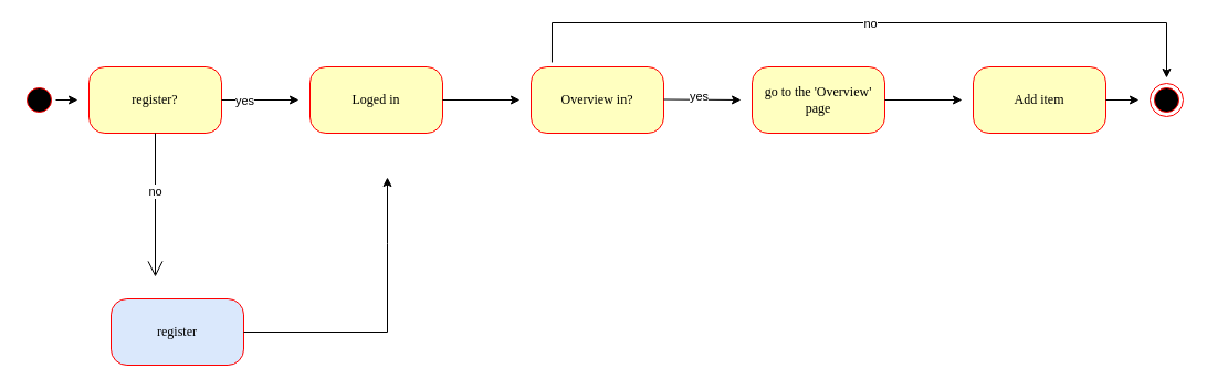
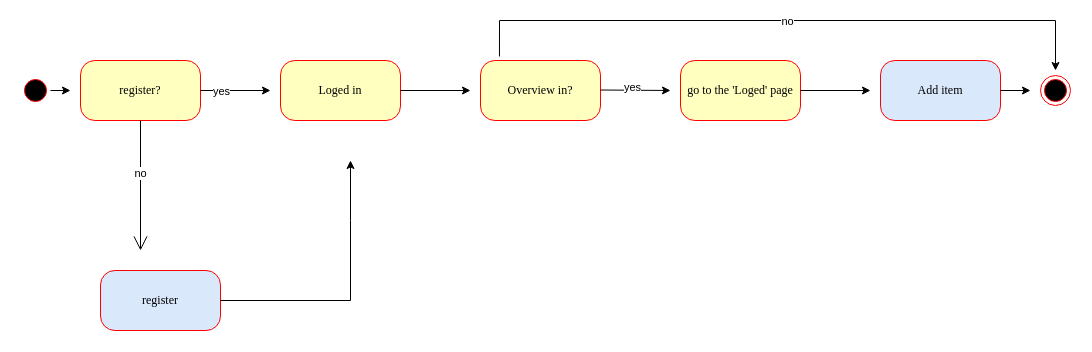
- <mxCell id="5" value="go to the 'Overview' page" style="rounded=1;whiteSpace=wrap;html=1;arcSize=24;fillColor=#ffffc0;strokeColor=#ff0000;shadow=0;comic=0;labelBackgroundColor=none;fontFamily=Verdana;fontSize=12;fontColor=#000000;align=center;" parent="1" vertex="1"><mxGeometry x="680" y="60" width="120" height="60" as="geometry" /></mxCell>
+ <mxCell id="5" value="go to the 'Loged' page" style="rounded=1;whiteSpace=wrap;html=1;arcSize=24;fillColor=#ffffc0;strokeColor=#ff0000;shadow=0;comic=0;labelBackgroundColor=none;fontFamily=Verdana;fontSize=12;fontColor=#000000;align=center;" parent="1" vertex="1"><mxGeometry x="680" y="60" width="120" height="60" as="geometry" /></mxCell>
- <mxCell id="8" value="Add item" style="rounded=1;whiteSpace=wrap;html=1;arcSize=24;fillColor=#ffffc0;strokeColor=#ff0000;shadow=0;comic=0;labelBackgroundColor=none;fontFamily=Verdana;fontSize=12;fontColor=#000000;align=center;" parent="1" vertex="1"><mxGeometry x="880" y="60" width="120" height="60" as="geometry" /></mxCell>
+ <mxCell id="8" value="Add item" style="rounded=1;whiteSpace=wrap;html=1;arcSize=24;fillColor=#dae8fc;strokeColor=#ff0000;shadow=0;comic=0;labelBackgroundColor=none;fontFamily=Verdana;fontSize=12;fontColor=#000000;align=center;" parent="1" vertex="1"><mxGeometry x="880" y="60" width="120" height="60" as="geometry" /></mxCell>
